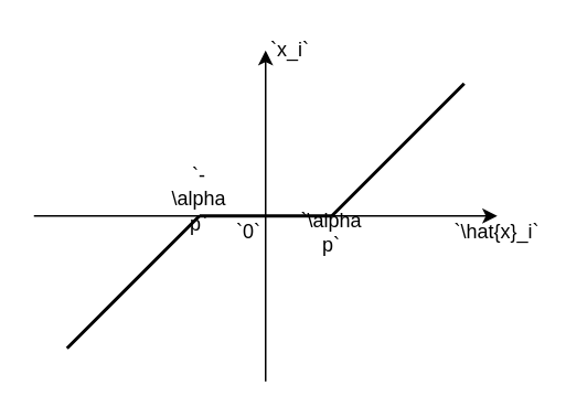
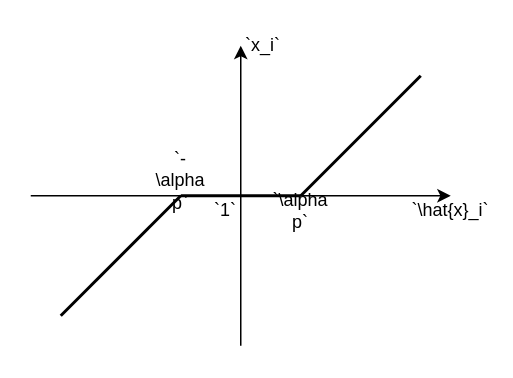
- <mxCell id="10" value="`0`" style="text;html=1;strokeColor=none;fillColor=none;align=center;verticalAlign=middle;whiteSpace=wrap;rounded=0;fontSize=12;" parent="1" vertex="1"><mxGeometry x="140" y="130" width="20" height="20" as="geometry" /></mxCell>
+ <mxCell id="10" value="`1`" style="text;html=1;strokeColor=none;fillColor=none;align=center;verticalAlign=middle;whiteSpace=wrap;rounded=0;fontSize=12;" parent="1" vertex="1"><mxGeometry x="140" y="130" width="20" height="20" as="geometry" /></mxCell>
